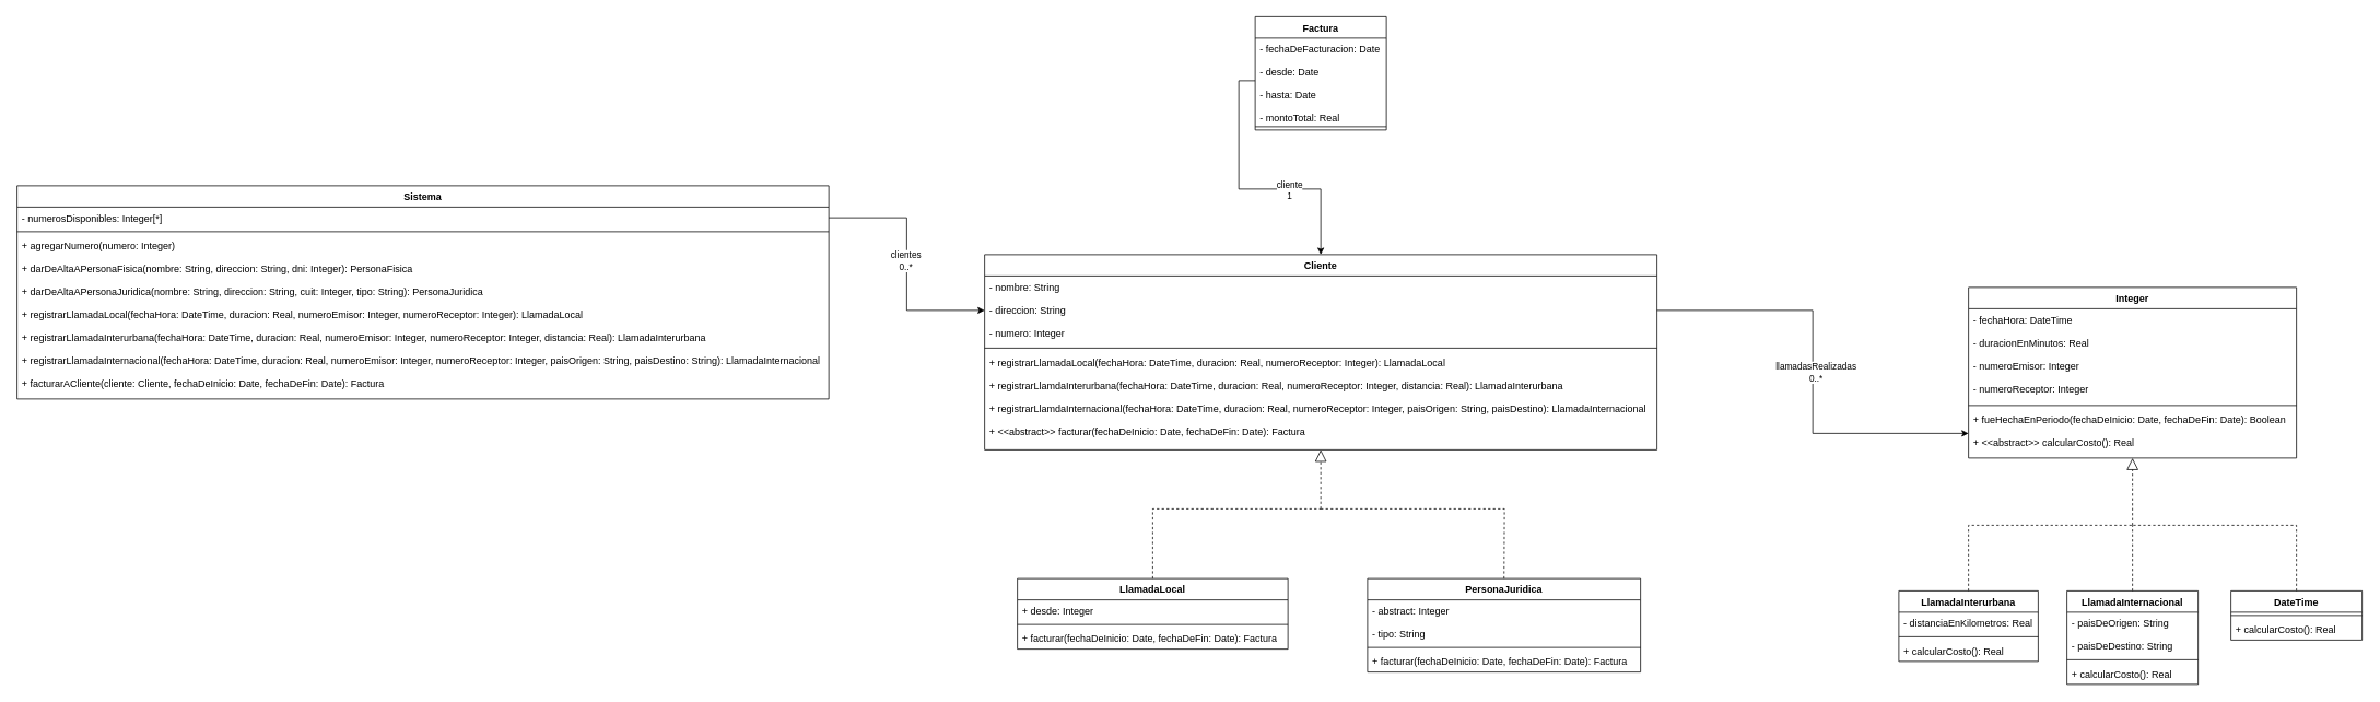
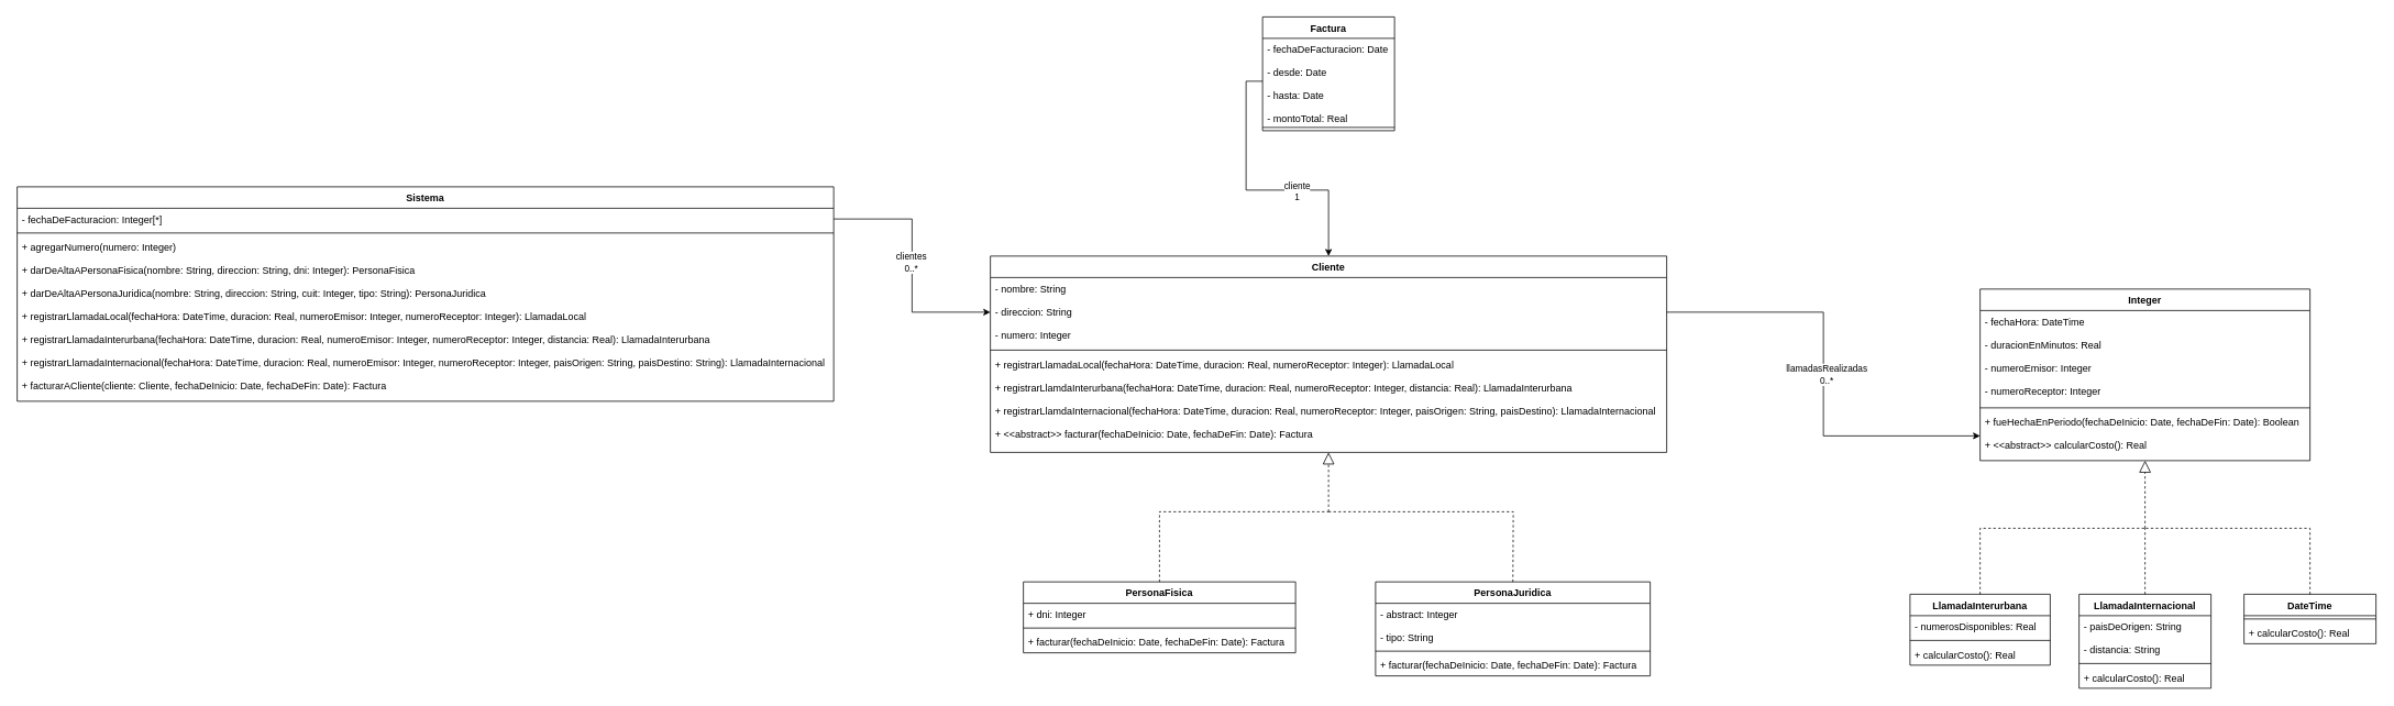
- <mxCell id="3" value="- numerosDisponibles: Integer[*]" style="text;strokeColor=none;fillColor=none;align=left;verticalAlign=top;spacingLeft=4;spacingRight=4;overflow=hidden;rotatable=0;points=[[0,0.5],[1,0.5]];portConstraint=eastwest;" parent="2" vertex="1"><mxGeometry y="26" width="990" height="26" as="geometry" /></mxCell>
+ <mxCell id="3" value="- fechaDeFacturacion: Integer[*]" style="text;strokeColor=none;fillColor=none;align=left;verticalAlign=top;spacingLeft=4;spacingRight=4;overflow=hidden;rotatable=0;points=[[0,0.5],[1,0.5]];portConstraint=eastwest;" parent="2" vertex="1"><mxGeometry y="26" width="990" height="26" as="geometry" /></mxCell>
- <mxCell id="10" value="LlamadaLocal" style="swimlane;fontStyle=1;align=center;verticalAlign=top;childLayout=stackLayout;horizontal=1;startSize=26;horizontalStack=0;resizeParent=1;resizeParentMax=0;resizeLast=0;collapsible=1;marginBottom=0;" parent="1" vertex="1"><mxGeometry x="1240" y="705" width="330" height="86" as="geometry"><mxRectangle x="390" y="390" width="120" height="30" as="alternateBounds" /></mxGeometry></mxCell>
+ <mxCell id="10" value="PersonaFisica" style="swimlane;fontStyle=1;align=center;verticalAlign=top;childLayout=stackLayout;horizontal=1;startSize=26;horizontalStack=0;resizeParent=1;resizeParentMax=0;resizeLast=0;collapsible=1;marginBottom=0;" parent="1" vertex="1"><mxGeometry x="1240" y="705" width="330" height="86" as="geometry"><mxRectangle x="390" y="390" width="120" height="30" as="alternateBounds" /></mxGeometry></mxCell>
- <mxCell id="11" value="+ desde: Integer" style="text;strokeColor=none;fillColor=none;align=left;verticalAlign=top;spacingLeft=4;spacingRight=4;overflow=hidden;rotatable=0;points=[[0,0.5],[1,0.5]];portConstraint=eastwest;" parent="10" vertex="1"><mxGeometry y="26" width="330" height="26" as="geometry" /></mxCell>
+ <mxCell id="11" value="+ dni: Integer" style="text;strokeColor=none;fillColor=none;align=left;verticalAlign=top;spacingLeft=4;spacingRight=4;overflow=hidden;rotatable=0;points=[[0,0.5],[1,0.5]];portConstraint=eastwest;" parent="10" vertex="1"><mxGeometry y="26" width="330" height="26" as="geometry" /></mxCell>
- <mxCell id="26" value="- distanciaEnKilometros: Real" style="text;strokeColor=none;fillColor=none;align=left;verticalAlign=top;spacingLeft=4;spacingRight=4;overflow=hidden;rotatable=0;points=[[0,0.5],[1,0.5]];portConstraint=eastwest;" parent="25" vertex="1"><mxGeometry y="26" width="170" height="26" as="geometry" /></mxCell>
+ <mxCell id="26" value="- numerosDisponibles: Real" style="text;strokeColor=none;fillColor=none;align=left;verticalAlign=top;spacingLeft=4;spacingRight=4;overflow=hidden;rotatable=0;points=[[0,0.5],[1,0.5]];portConstraint=eastwest;" parent="25" vertex="1"><mxGeometry y="26" width="170" height="26" as="geometry" /></mxCell>
- <mxCell id="30" value="- paisDeOrigen: String&#10;&#10;- paisDeDestino: String&#10;&#10;&#10;" style="text;strokeColor=none;fillColor=none;align=left;verticalAlign=top;spacingLeft=4;spacingRight=4;overflow=hidden;rotatable=0;points=[[0,0.5],[1,0.5]];portConstraint=eastwest;" parent="29" vertex="1"><mxGeometry y="26" width="160" height="54" as="geometry" /></mxCell>
+ <mxCell id="30" value="- paisDeOrigen: String&#10;&#10;- distancia: String&#10;&#10;&#10;" style="text;strokeColor=none;fillColor=none;align=left;verticalAlign=top;spacingLeft=4;spacingRight=4;overflow=hidden;rotatable=0;points=[[0,0.5],[1,0.5]];portConstraint=eastwest;" parent="29" vertex="1"><mxGeometry y="26" width="160" height="54" as="geometry" /></mxCell>
